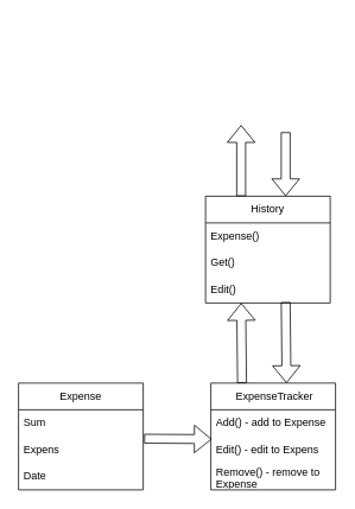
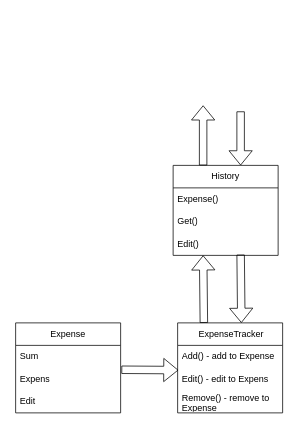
- <mxCell id="5" value="Date" style="text;strokeColor=none;fillColor=none;align=left;verticalAlign=middle;spacingLeft=4;spacingRight=4;overflow=hidden;points=[[0,0.5],[1,0.5]];portConstraint=eastwest;rotatable=0;whiteSpace=wrap;html=1;" vertex="1" parent="2"><mxGeometry y="90" width="140" height="30" as="geometry" /></mxCell>
+ <mxCell id="5" value="Edit" style="text;strokeColor=none;fillColor=none;align=left;verticalAlign=middle;spacingLeft=4;spacingRight=4;overflow=hidden;points=[[0,0.5],[1,0.5]];portConstraint=eastwest;rotatable=0;whiteSpace=wrap;html=1;" vertex="1" parent="2"><mxGeometry y="90" width="140" height="30" as="geometry" /></mxCell>
